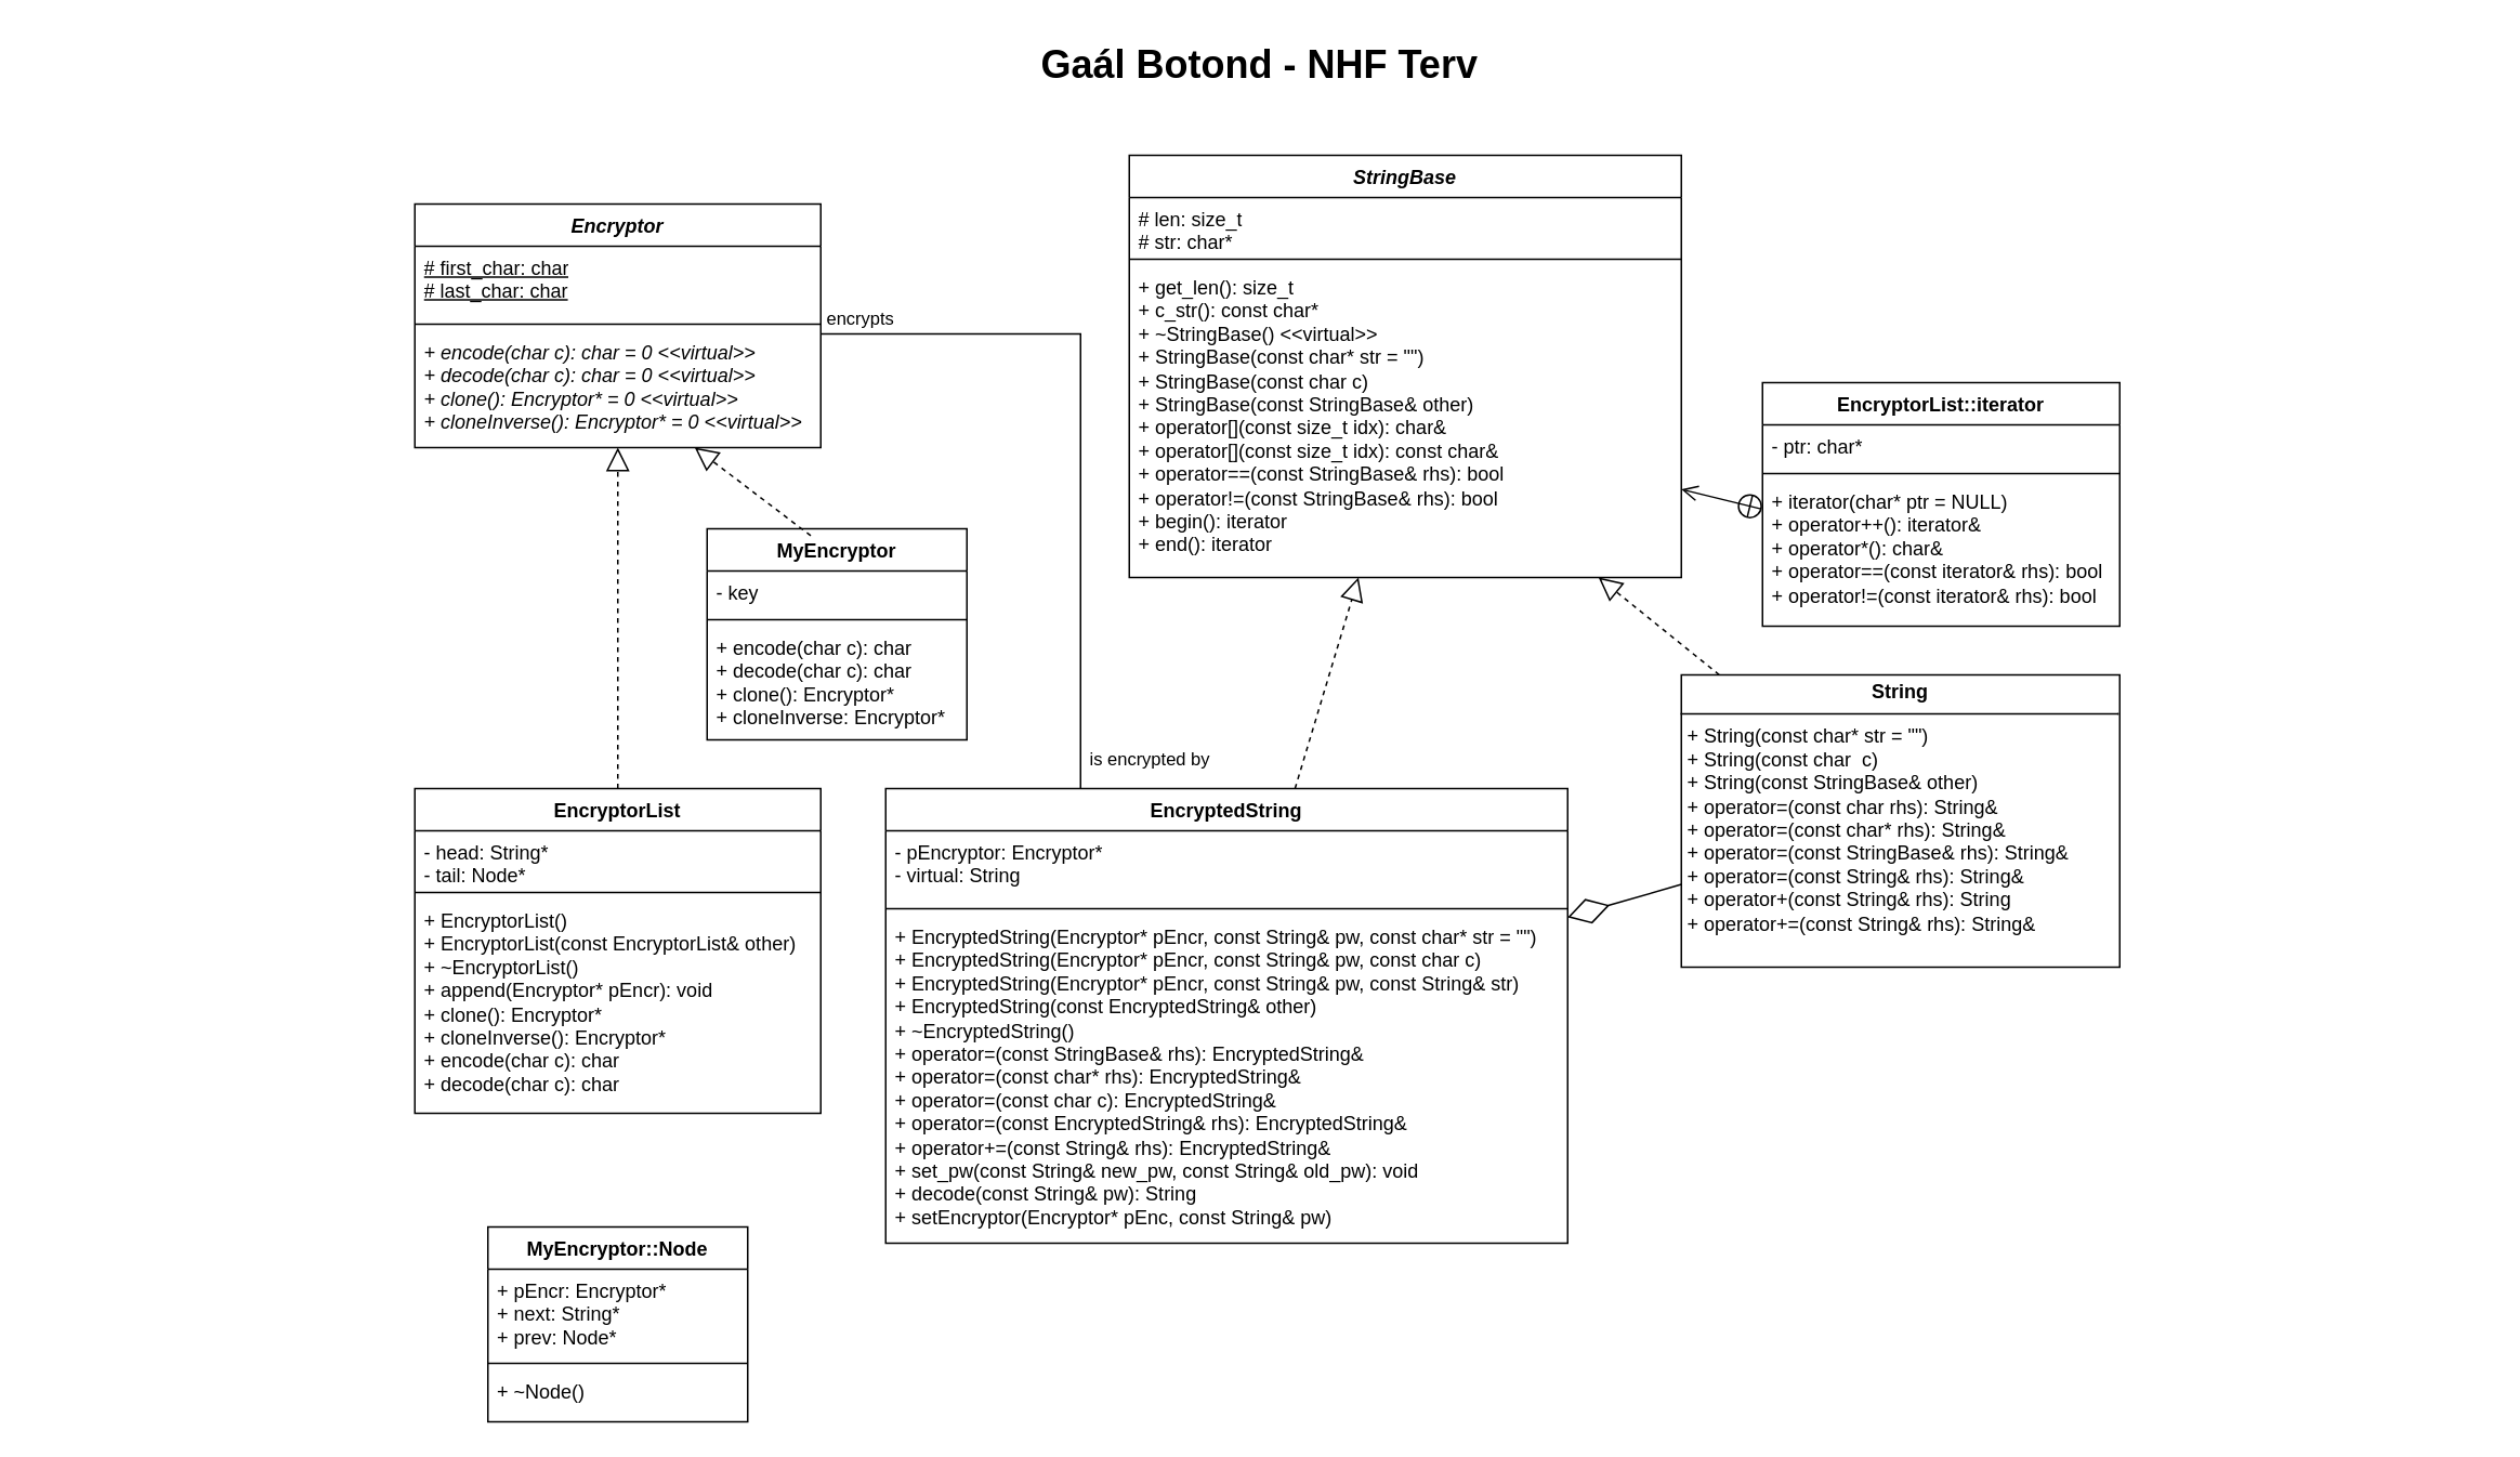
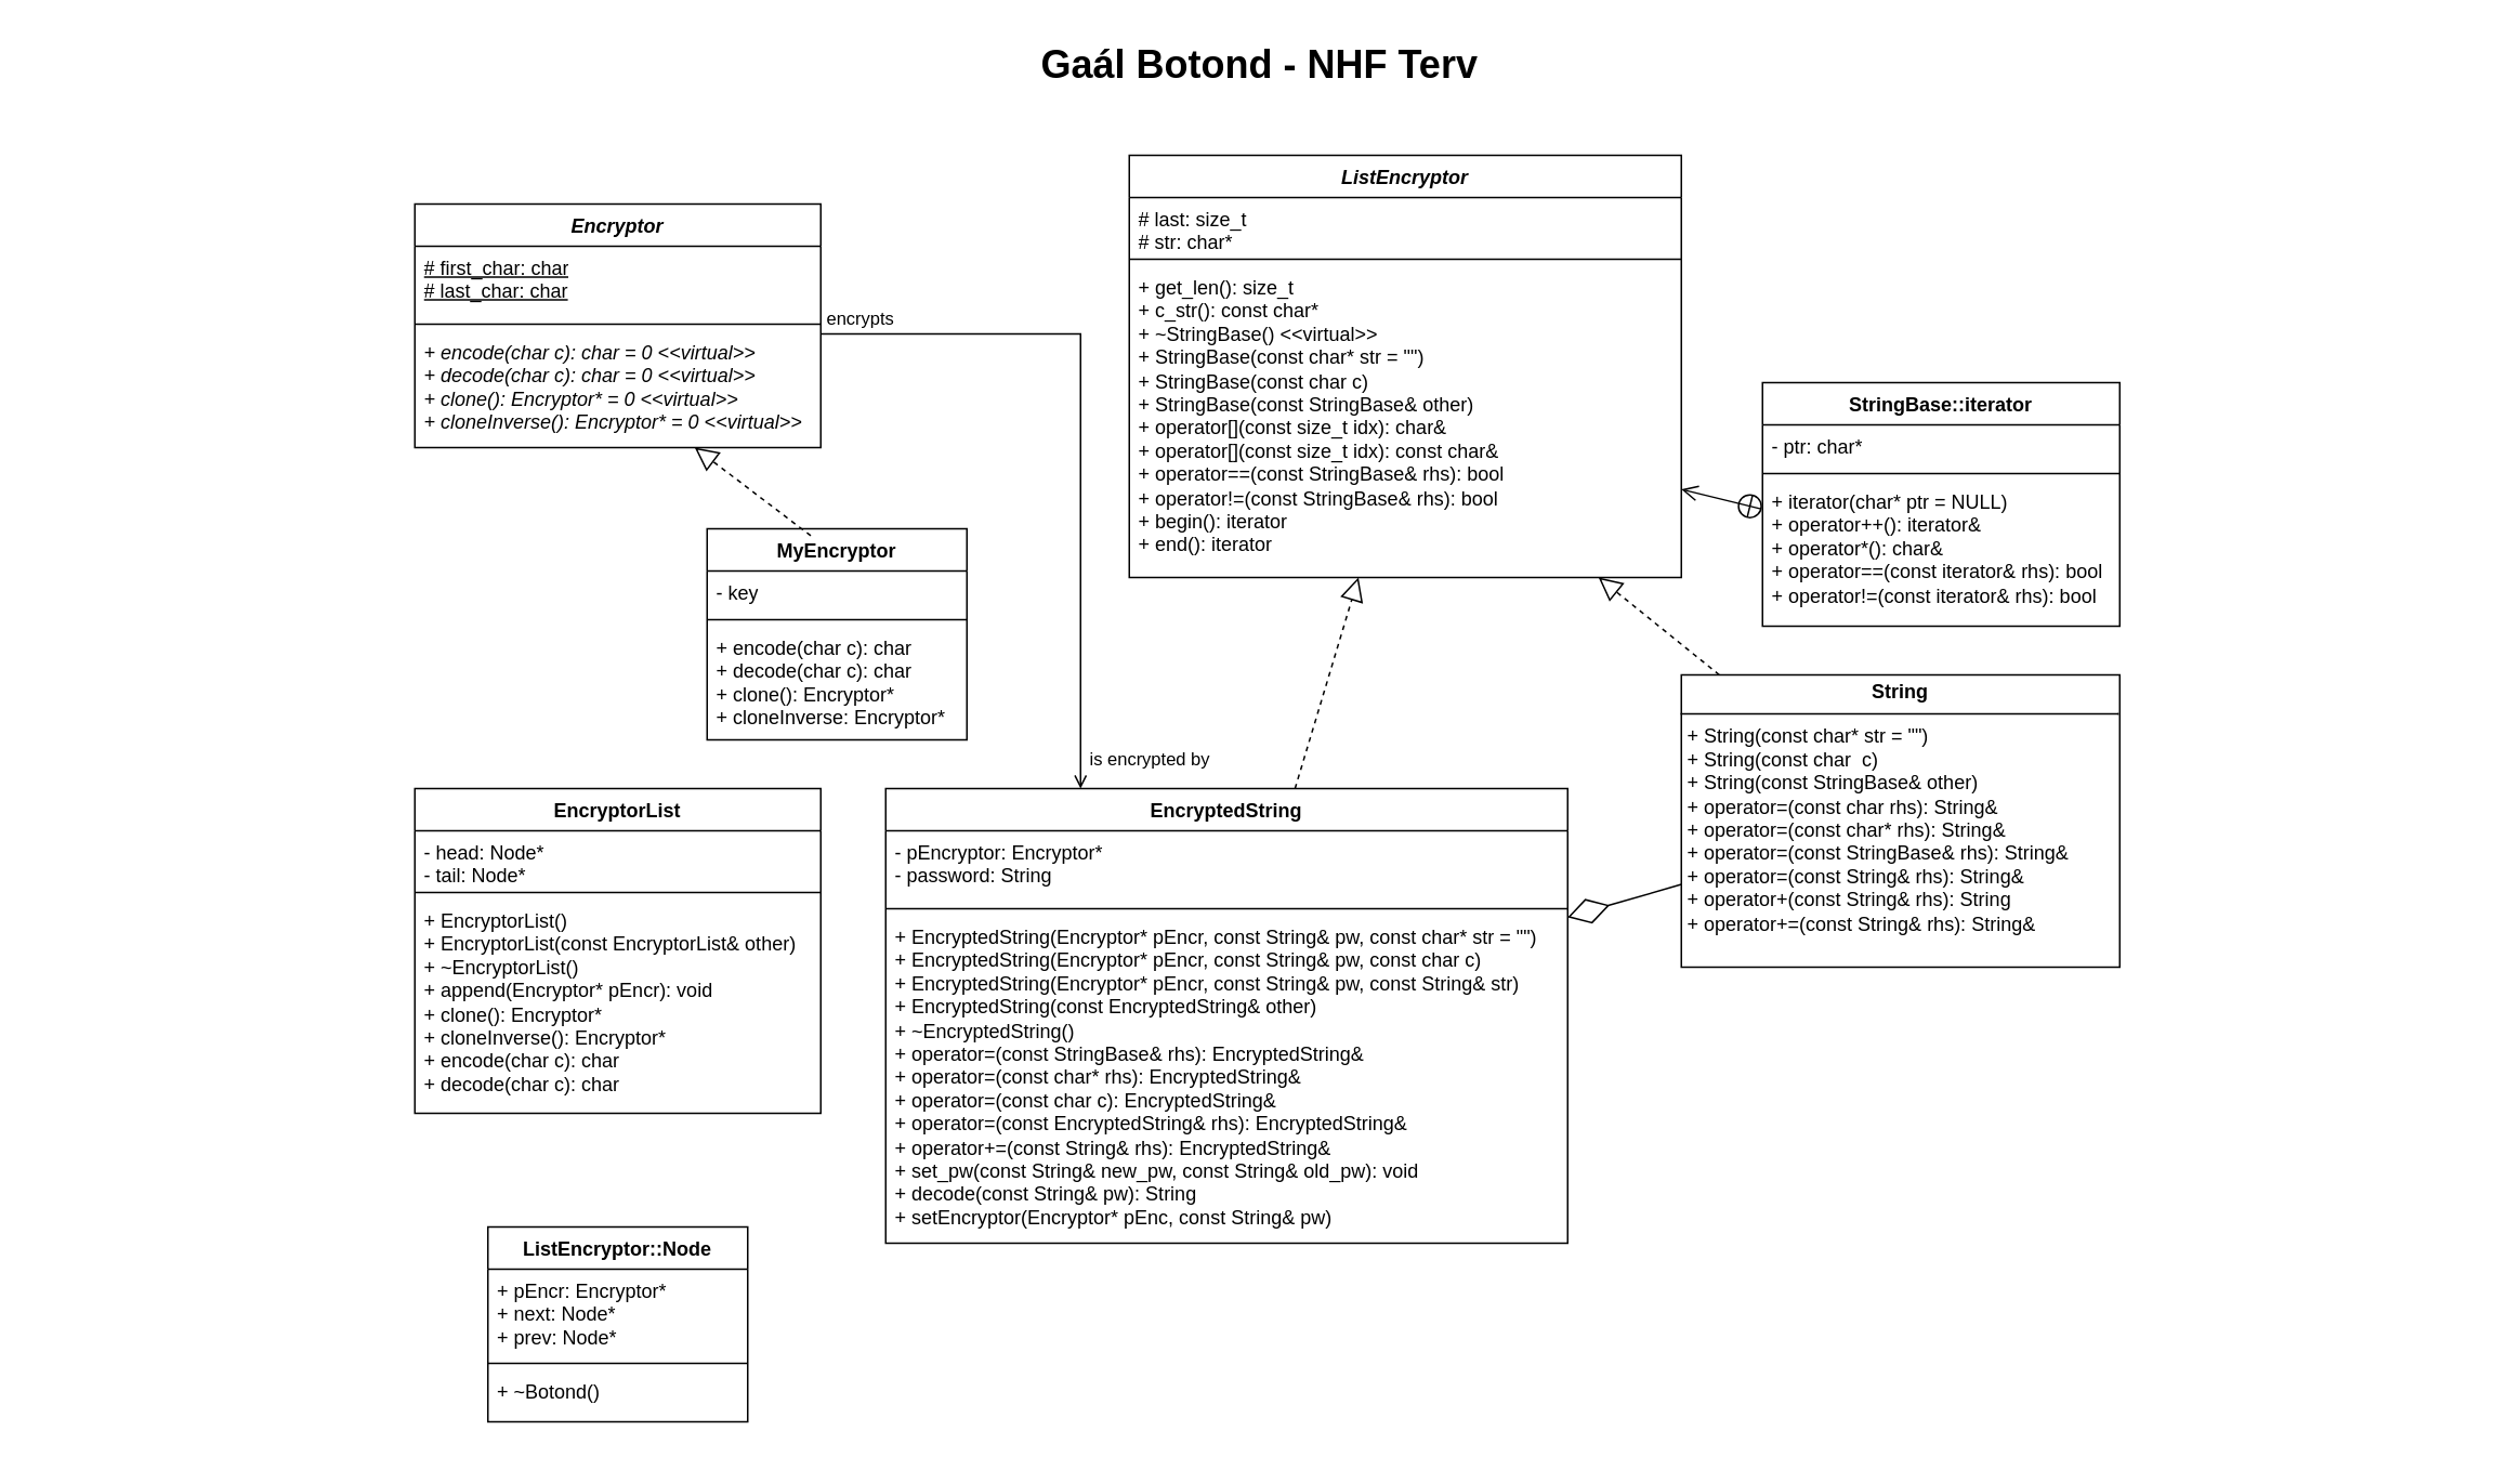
- <mxCell id="3" value="&lt;i&gt;StringBase&lt;/i&gt;" style="swimlane;fontStyle=1;align=center;verticalAlign=top;childLayout=stackLayout;horizontal=1;startSize=26;horizontalStack=0;resizeParent=1;resizeParentMax=0;resizeLast=0;collapsible=1;marginBottom=0;whiteSpace=wrap;html=1;" parent="1" vertex="1"><mxGeometry x="695" y="95" width="340" height="260" as="geometry"><mxRectangle x="540" y="720" width="100" height="30" as="alternateBounds" /></mxGeometry></mxCell>
+ <mxCell id="3" value="&lt;i&gt;ListEncryptor&lt;/i&gt;" style="swimlane;fontStyle=1;align=center;verticalAlign=top;childLayout=stackLayout;horizontal=1;startSize=26;horizontalStack=0;resizeParent=1;resizeParentMax=0;resizeLast=0;collapsible=1;marginBottom=0;whiteSpace=wrap;html=1;" parent="1" vertex="1"><mxGeometry x="695" y="95" width="340" height="260" as="geometry"><mxRectangle x="540" y="720" width="100" height="30" as="alternateBounds" /></mxGeometry></mxCell>
- <mxCell id="4" value="# len: size_t&lt;div&gt;# str: char*&lt;/div&gt;" style="text;strokeColor=none;fillColor=none;align=left;verticalAlign=top;spacingLeft=4;spacingRight=4;overflow=hidden;rotatable=0;points=[[0,0.5],[1,0.5]];portConstraint=eastwest;whiteSpace=wrap;html=1;" parent="3" vertex="1"><mxGeometry y="26" width="340" height="34" as="geometry" /></mxCell>
+ <mxCell id="4" value="# last: size_t&lt;div&gt;# str: char*&lt;/div&gt;" style="text;strokeColor=none;fillColor=none;align=left;verticalAlign=top;spacingLeft=4;spacingRight=4;overflow=hidden;rotatable=0;points=[[0,0.5],[1,0.5]];portConstraint=eastwest;whiteSpace=wrap;html=1;" parent="3" vertex="1"><mxGeometry y="26" width="340" height="34" as="geometry" /></mxCell>
- <mxCell id="7" value="EncryptorList::iterator" style="swimlane;fontStyle=1;align=center;verticalAlign=top;childLayout=stackLayout;horizontal=1;startSize=26;horizontalStack=0;resizeParent=1;resizeParentMax=0;resizeLast=0;collapsible=1;marginBottom=0;whiteSpace=wrap;html=1;" parent="1" vertex="1"><mxGeometry x="1085" y="235" width="220" height="150" as="geometry" /></mxCell>
+ <mxCell id="7" value="StringBase::iterator" style="swimlane;fontStyle=1;align=center;verticalAlign=top;childLayout=stackLayout;horizontal=1;startSize=26;horizontalStack=0;resizeParent=1;resizeParentMax=0;resizeLast=0;collapsible=1;marginBottom=0;whiteSpace=wrap;html=1;" parent="1" vertex="1"><mxGeometry x="1085" y="235" width="220" height="150" as="geometry" /></mxCell>
- <mxCell id="32" value="" style="endArrow=block;dashed=1;endFill=0;endSize=12;html=1;rounded=0;" parent="1" source="28" target="19" edge="1"><mxGeometry width="160" relative="1" as="geometry"><mxPoint x="55" y="585" as="sourcePoint" /><mxPoint x="215" y="585" as="targetPoint" /></mxGeometry></mxCell>
- <mxCell id="33" value="" style="endArrow=none;html=1;edgeStyle=orthogonalEdgeStyle;rounded=0;" parent="1" source="19" target="14" edge="1"><mxGeometry relative="1" as="geometry"><mxPoint x="335" y="785" as="sourcePoint" /><mxPoint x="495" y="785" as="targetPoint" /><Array as="points"><mxPoint x="665" y="205" /></Array></mxGeometry></mxCell>
+ <mxCell id="33" value="" style="endArrow=open;html=1;edgeStyle=orthogonalEdgeStyle;rounded=0;" parent="1" source="19" target="14" edge="1"><mxGeometry relative="1" as="geometry"><mxPoint x="335" y="785" as="sourcePoint" /><mxPoint x="495" y="785" as="targetPoint" /><Array as="points"><mxPoint x="665" y="205" /></Array></mxGeometry></mxCell>
- <mxCell id="29" value="- head: String*&lt;div&gt;- tail: Node*&lt;/div&gt;" style="text;strokeColor=none;fillColor=none;align=left;verticalAlign=top;spacingLeft=4;spacingRight=4;overflow=hidden;rotatable=0;points=[[0,0.5],[1,0.5]];portConstraint=eastwest;whiteSpace=wrap;html=1;" parent="28" vertex="1"><mxGeometry y="26" width="250" height="34" as="geometry" /></mxCell>
+ <mxCell id="29" value="- head: Node*&lt;div&gt;- tail: Node*&lt;/div&gt;" style="text;strokeColor=none;fillColor=none;align=left;verticalAlign=top;spacingLeft=4;spacingRight=4;overflow=hidden;rotatable=0;points=[[0,0.5],[1,0.5]];portConstraint=eastwest;whiteSpace=wrap;html=1;" parent="28" vertex="1"><mxGeometry y="26" width="250" height="34" as="geometry" /></mxCell>
- <mxCell id="15" value="- pEncryptor: Encryptor*&lt;div&gt;- virtual: String&lt;/div&gt;" style="text;strokeColor=none;fillColor=none;align=left;verticalAlign=top;spacingLeft=4;spacingRight=4;overflow=hidden;rotatable=0;points=[[0,0.5],[1,0.5]];portConstraint=eastwest;whiteSpace=wrap;html=1;" parent="14" vertex="1"><mxGeometry y="26" width="420" height="44" as="geometry" /></mxCell>
+ <mxCell id="15" value="- pEncryptor: Encryptor*&lt;div&gt;- password: String&lt;/div&gt;" style="text;strokeColor=none;fillColor=none;align=left;verticalAlign=top;spacingLeft=4;spacingRight=4;overflow=hidden;rotatable=0;points=[[0,0.5],[1,0.5]];portConstraint=eastwest;whiteSpace=wrap;html=1;" parent="14" vertex="1"><mxGeometry y="26" width="420" height="44" as="geometry" /></mxCell>
- <mxCell id="36" value="MyEncryptor::Node" style="swimlane;fontStyle=1;align=center;verticalAlign=top;childLayout=stackLayout;horizontal=1;startSize=26;horizontalStack=0;resizeParent=1;resizeParentMax=0;resizeLast=0;collapsible=1;marginBottom=0;whiteSpace=wrap;html=1;" parent="1" vertex="1"><mxGeometry x="300" y="755" width="160" height="120" as="geometry" /></mxCell>
+ <mxCell id="36" value="ListEncryptor::Node" style="swimlane;fontStyle=1;align=center;verticalAlign=top;childLayout=stackLayout;horizontal=1;startSize=26;horizontalStack=0;resizeParent=1;resizeParentMax=0;resizeLast=0;collapsible=1;marginBottom=0;whiteSpace=wrap;html=1;" parent="1" vertex="1"><mxGeometry x="300" y="755" width="160" height="120" as="geometry" /></mxCell>
- <mxCell id="37" value="+ pEncr: Encryptor*&lt;div&gt;+ next: String*&lt;/div&gt;&lt;div&gt;+ prev: Node*&lt;/div&gt;&lt;div&gt;&lt;br&gt;&lt;/div&gt;" style="text;strokeColor=none;fillColor=none;align=left;verticalAlign=top;spacingLeft=4;spacingRight=4;overflow=hidden;rotatable=0;points=[[0,0.5],[1,0.5]];portConstraint=eastwest;whiteSpace=wrap;html=1;" parent="36" vertex="1"><mxGeometry y="26" width="160" height="54" as="geometry" /></mxCell>
+ <mxCell id="37" value="+ pEncr: Encryptor*&lt;div&gt;+ next: Node*&lt;/div&gt;&lt;div&gt;+ prev: Node*&lt;/div&gt;&lt;div&gt;&lt;br&gt;&lt;/div&gt;" style="text;strokeColor=none;fillColor=none;align=left;verticalAlign=top;spacingLeft=4;spacingRight=4;overflow=hidden;rotatable=0;points=[[0,0.5],[1,0.5]];portConstraint=eastwest;whiteSpace=wrap;html=1;" parent="36" vertex="1"><mxGeometry y="26" width="160" height="54" as="geometry" /></mxCell>
- <mxCell id="39" value="&lt;div&gt;+ ~Node()&lt;/div&gt;" style="text;strokeColor=none;fillColor=none;align=left;verticalAlign=top;spacingLeft=4;spacingRight=4;overflow=hidden;rotatable=0;points=[[0,0.5],[1,0.5]];portConstraint=eastwest;whiteSpace=wrap;html=1;" parent="36" vertex="1"><mxGeometry y="88" width="160" height="32" as="geometry" /></mxCell>
+ <mxCell id="39" value="&lt;div&gt;+ ~Botond()&lt;/div&gt;" style="text;strokeColor=none;fillColor=none;align=left;verticalAlign=top;spacingLeft=4;spacingRight=4;overflow=hidden;rotatable=0;points=[[0,0.5],[1,0.5]];portConstraint=eastwest;whiteSpace=wrap;html=1;" parent="36" vertex="1"><mxGeometry y="88" width="160" height="32" as="geometry" /></mxCell>
